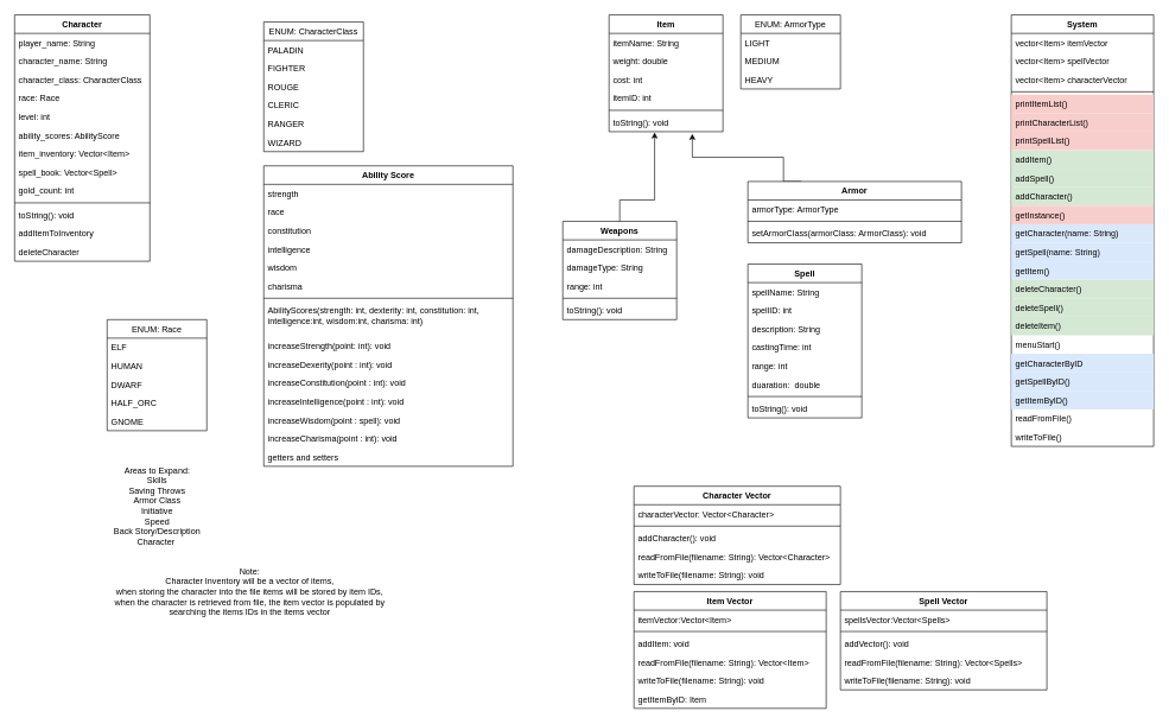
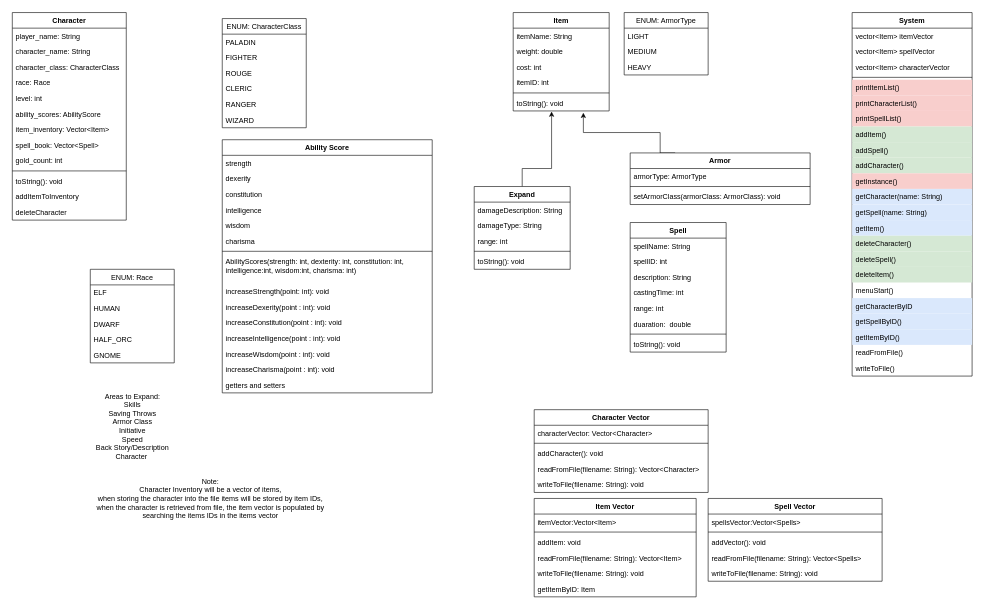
- <mxCell id="41" value="race" style="text;strokeColor=none;fillColor=none;align=left;verticalAlign=top;spacingLeft=4;spacingRight=4;overflow=hidden;rotatable=0;points=[[0,0.5],[1,0.5]];portConstraint=eastwest;" parent="39" vertex="1"><mxGeometry y="52" width="350" height="26" as="geometry" /></mxCell>
+ <mxCell id="41" value="dexerity" style="text;strokeColor=none;fillColor=none;align=left;verticalAlign=top;spacingLeft=4;spacingRight=4;overflow=hidden;rotatable=0;points=[[0,0.5],[1,0.5]];portConstraint=eastwest;" parent="39" vertex="1"><mxGeometry y="52" width="350" height="26" as="geometry" /></mxCell>
- <mxCell id="92" value="Weapons" style="swimlane;fontStyle=1;align=center;verticalAlign=top;childLayout=stackLayout;horizontal=1;startSize=26;horizontalStack=0;resizeParent=1;resizeParentMax=0;resizeLast=0;collapsible=1;marginBottom=0;" parent="1" vertex="1"><mxGeometry x="790" y="310" width="160" height="138" as="geometry" /></mxCell>
+ <mxCell id="92" value="Expand" style="swimlane;fontStyle=1;align=center;verticalAlign=top;childLayout=stackLayout;horizontal=1;startSize=26;horizontalStack=0;resizeParent=1;resizeParentMax=0;resizeLast=0;collapsible=1;marginBottom=0;" parent="1" vertex="1"><mxGeometry x="790" y="310" width="160" height="138" as="geometry" /></mxCell>
- <mxCell id="52" value="increaseWisdom(point : spell): void" style="text;strokeColor=none;fillColor=none;align=left;verticalAlign=top;spacingLeft=4;spacingRight=4;overflow=hidden;rotatable=0;points=[[0,0.5],[1,0.5]];portConstraint=eastwest;" parent="39" vertex="1"><mxGeometry y="344" width="350" height="26" as="geometry" /></mxCell>
+ <mxCell id="52" value="increaseWisdom(point : int): void" style="text;strokeColor=none;fillColor=none;align=left;verticalAlign=top;spacingLeft=4;spacingRight=4;overflow=hidden;rotatable=0;points=[[0,0.5],[1,0.5]];portConstraint=eastwest;" parent="39" vertex="1"><mxGeometry y="344" width="350" height="26" as="geometry" /></mxCell>
